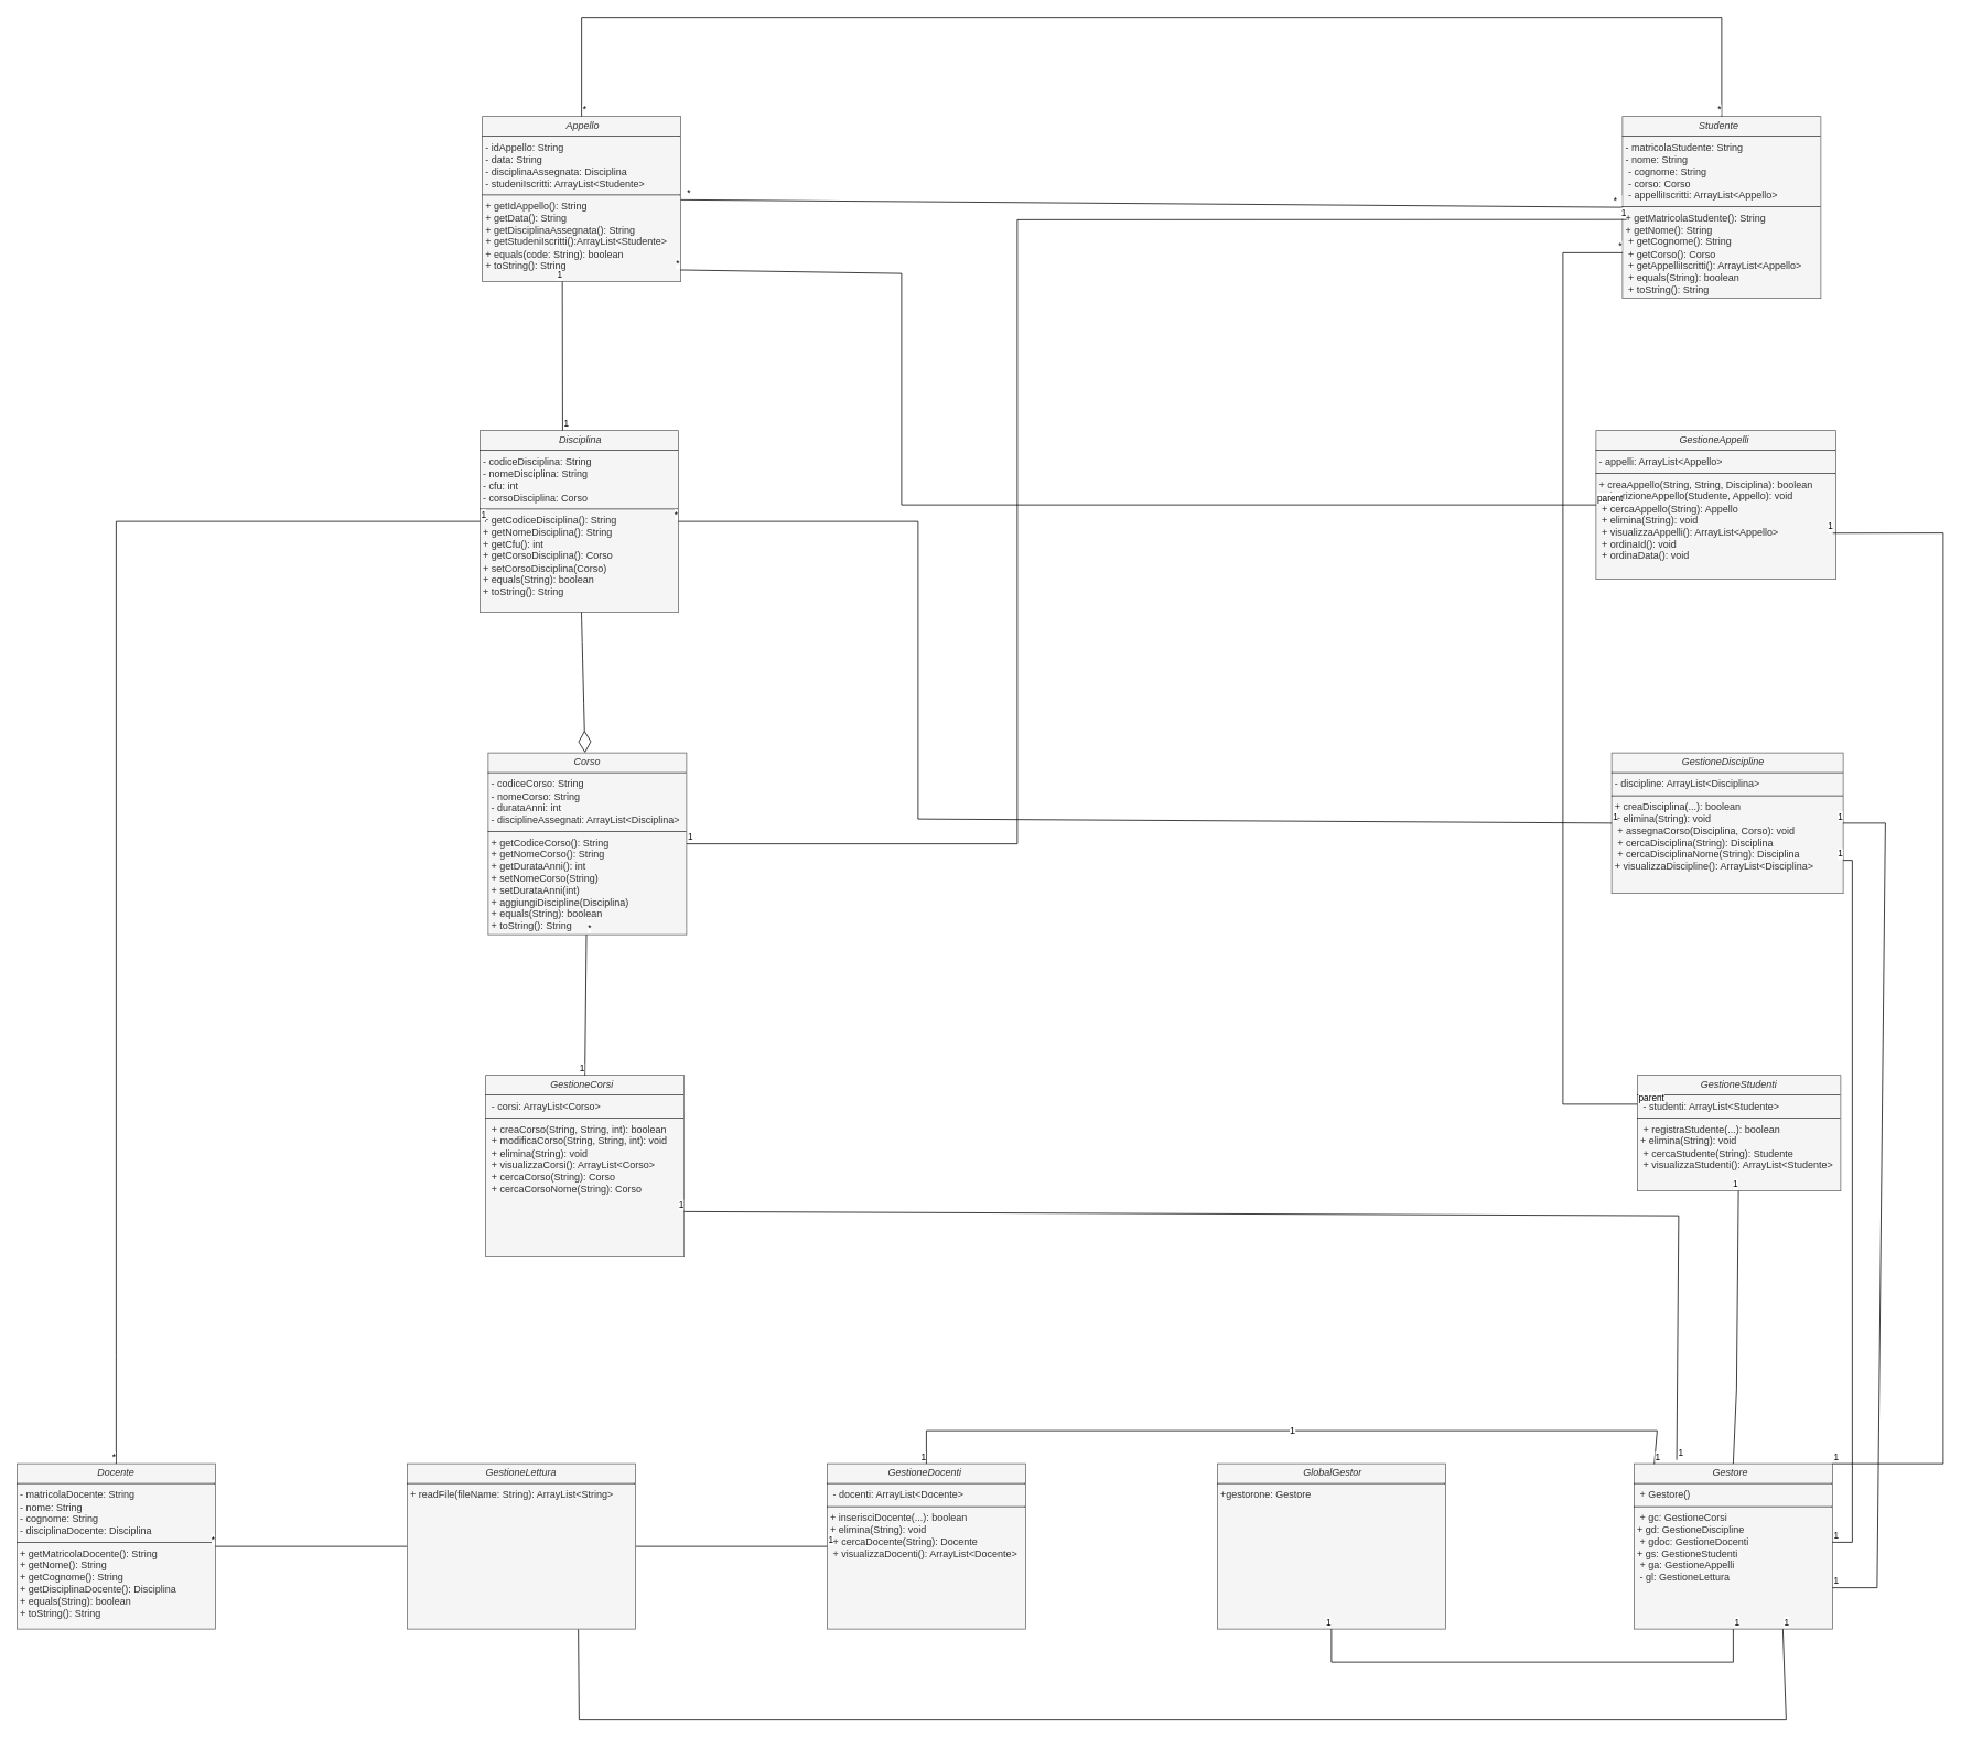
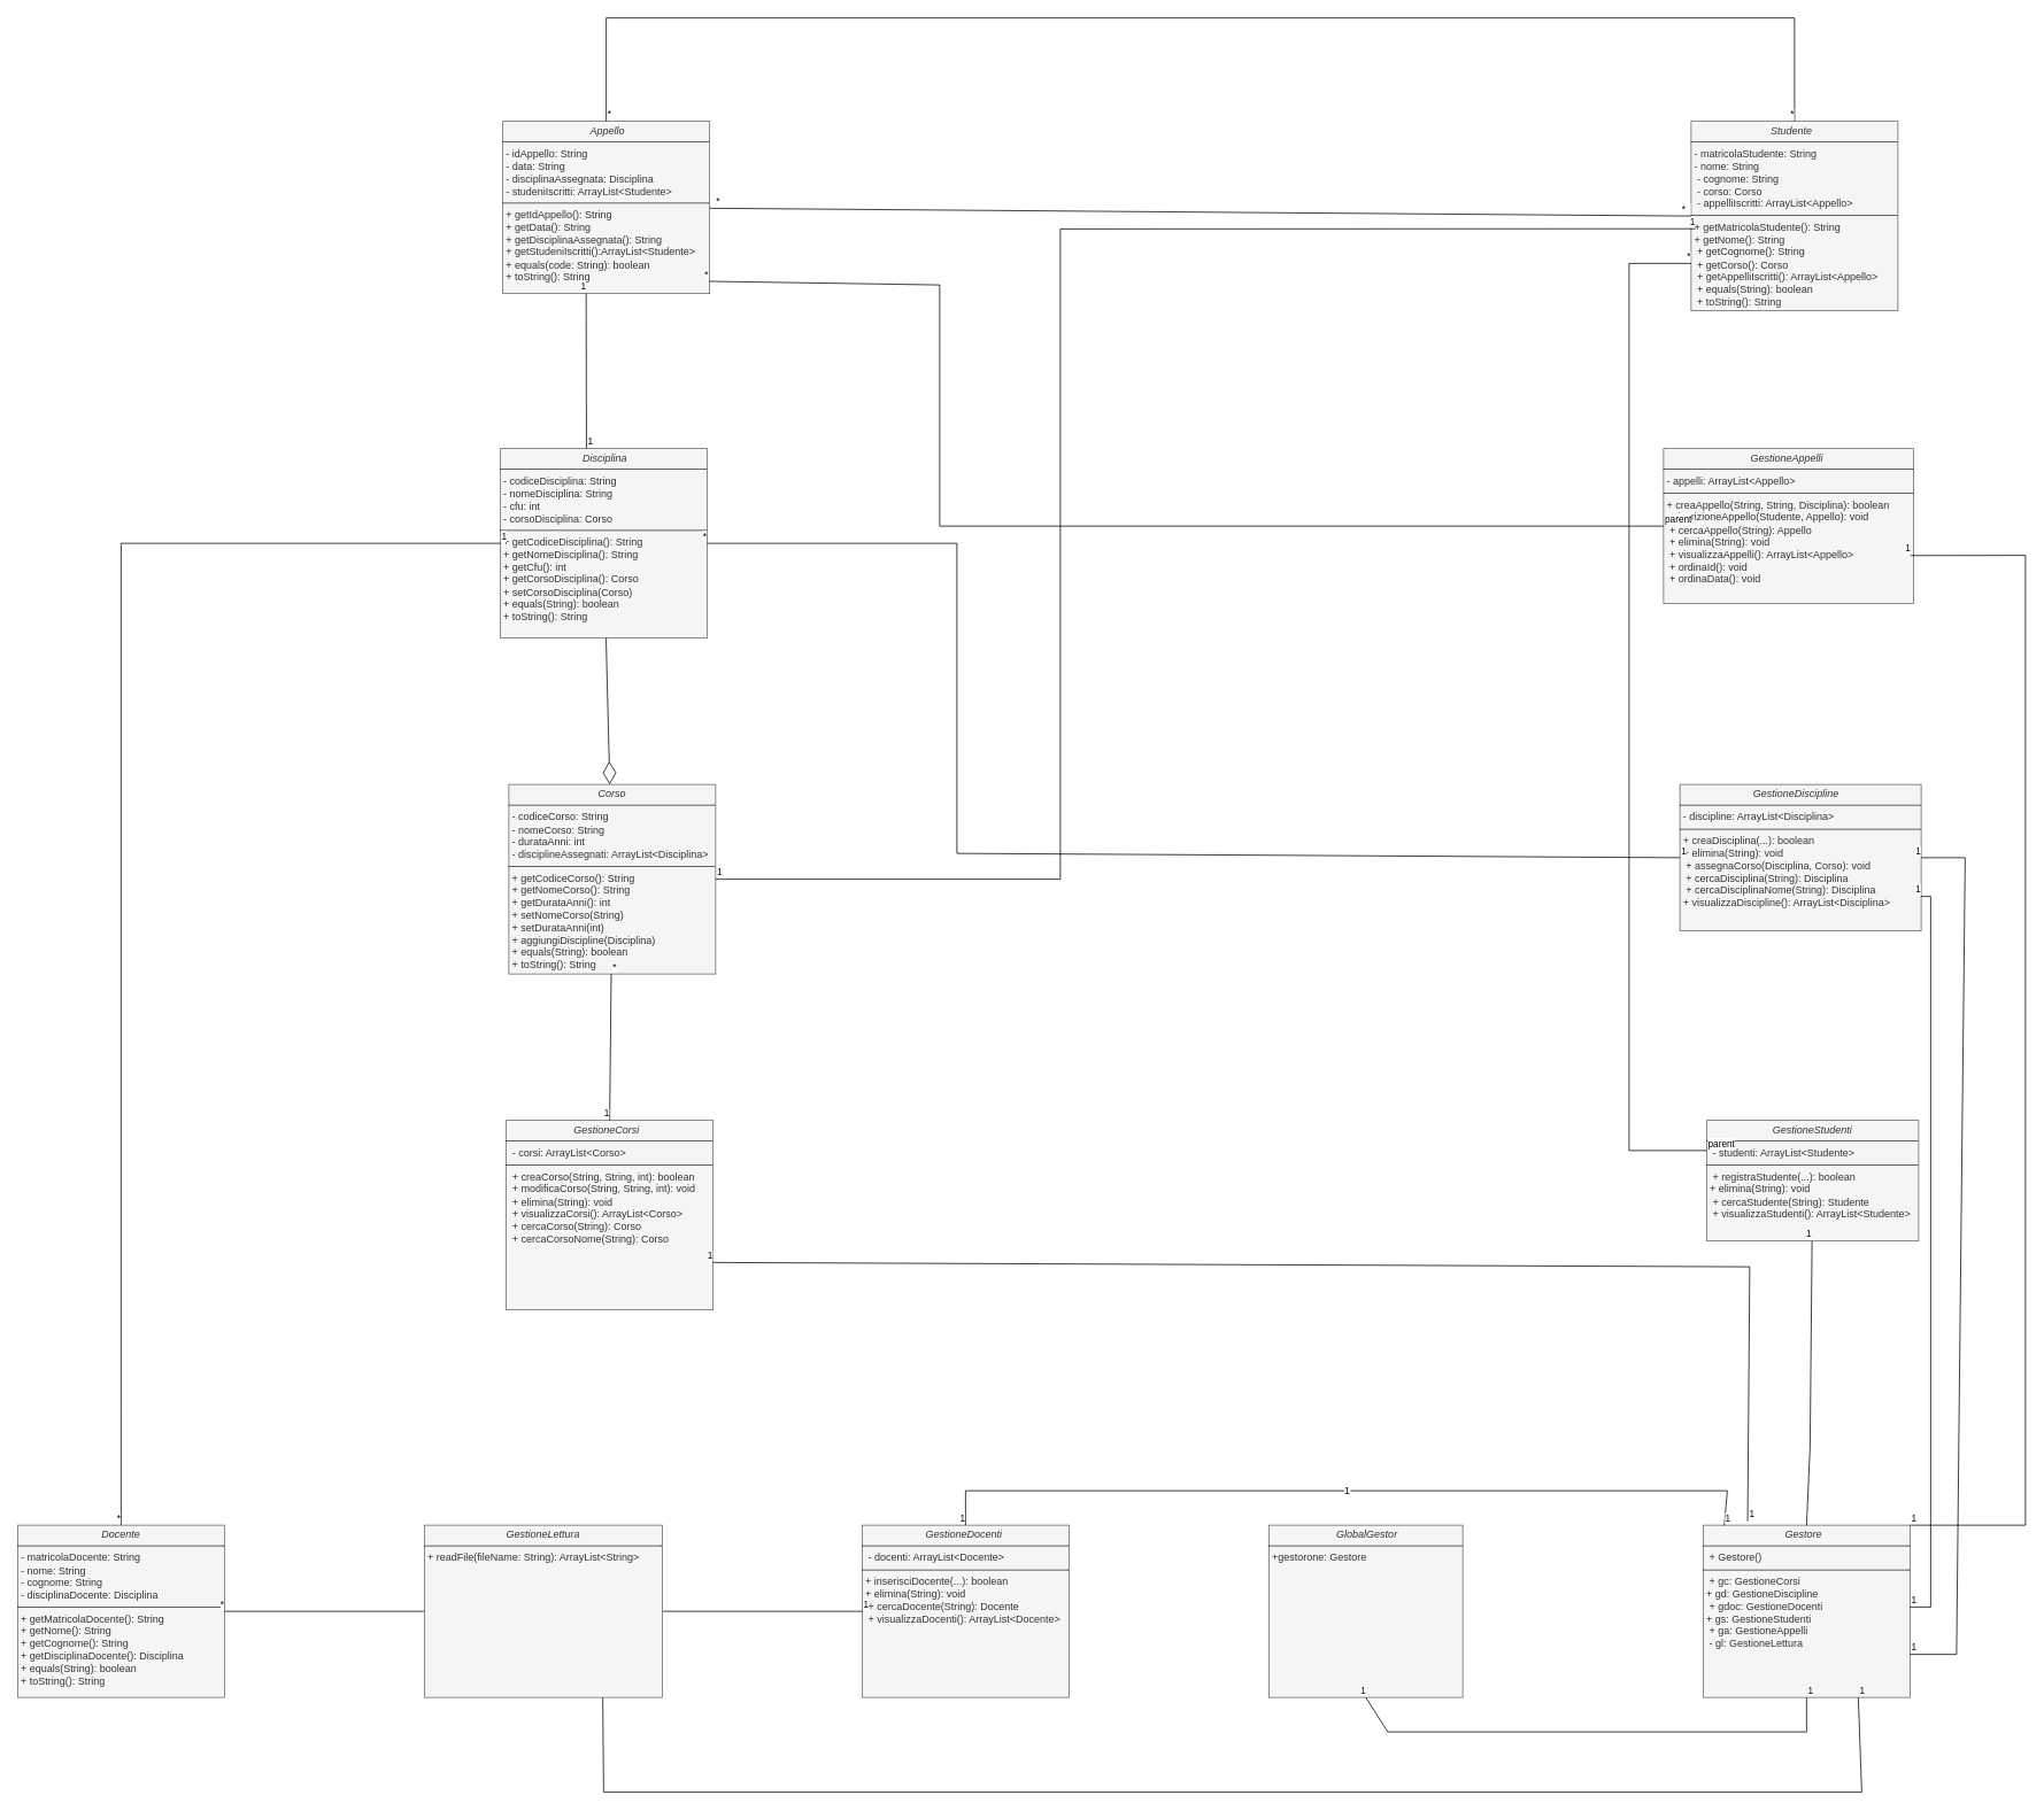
- <mxCell id="13" value="&lt;p style=&quot;text-align: center; margin: 4px 0px 0px;&quot;&gt;&lt;i&gt;&amp;nbsp;GlobalGestor&lt;/i&gt;&lt;/p&gt;&lt;hr size=&quot;1&quot; style=&quot;border-style:solid;&quot;&gt;&lt;p style=&quot;margin:0px;margin-left:4px;&quot;&gt;&lt;/p&gt;&lt;p style=&quot;margin: 0px 0px 0px 4px;&quot;&gt;+gestorone: Gestore&amp;nbsp;&lt;/p&gt;" style="verticalAlign=top;align=left;overflow=fill;html=1;whiteSpace=wrap;fillColor=#f5f5f5;fontColor=#333333;strokeColor=#666666;" parent="1" vertex="1"><mxGeometry x="1472" y="1770" width="276" height="200" as="geometry" /></mxCell>
+ <mxCell id="13" value="&lt;p style=&quot;text-align: center; margin: 4px 0px 0px;&quot;&gt;&lt;i&gt;&amp;nbsp;GlobalGestor&lt;/i&gt;&lt;/p&gt;&lt;hr size=&quot;1&quot; style=&quot;border-style:solid;&quot;&gt;&lt;p style=&quot;margin:0px;margin-left:4px;&quot;&gt;&lt;/p&gt;&lt;p style=&quot;margin: 0px 0px 0px 4px;&quot;&gt;+gestorone: Gestore&amp;nbsp;&lt;/p&gt;" style="verticalAlign=top;align=left;overflow=fill;html=1;whiteSpace=wrap;fillColor=#f5f5f5;fontColor=#333333;strokeColor=#666666;" parent="1" vertex="1"><mxGeometry x="1472" y="1770" width="225" height="200" as="geometry" /></mxCell>
